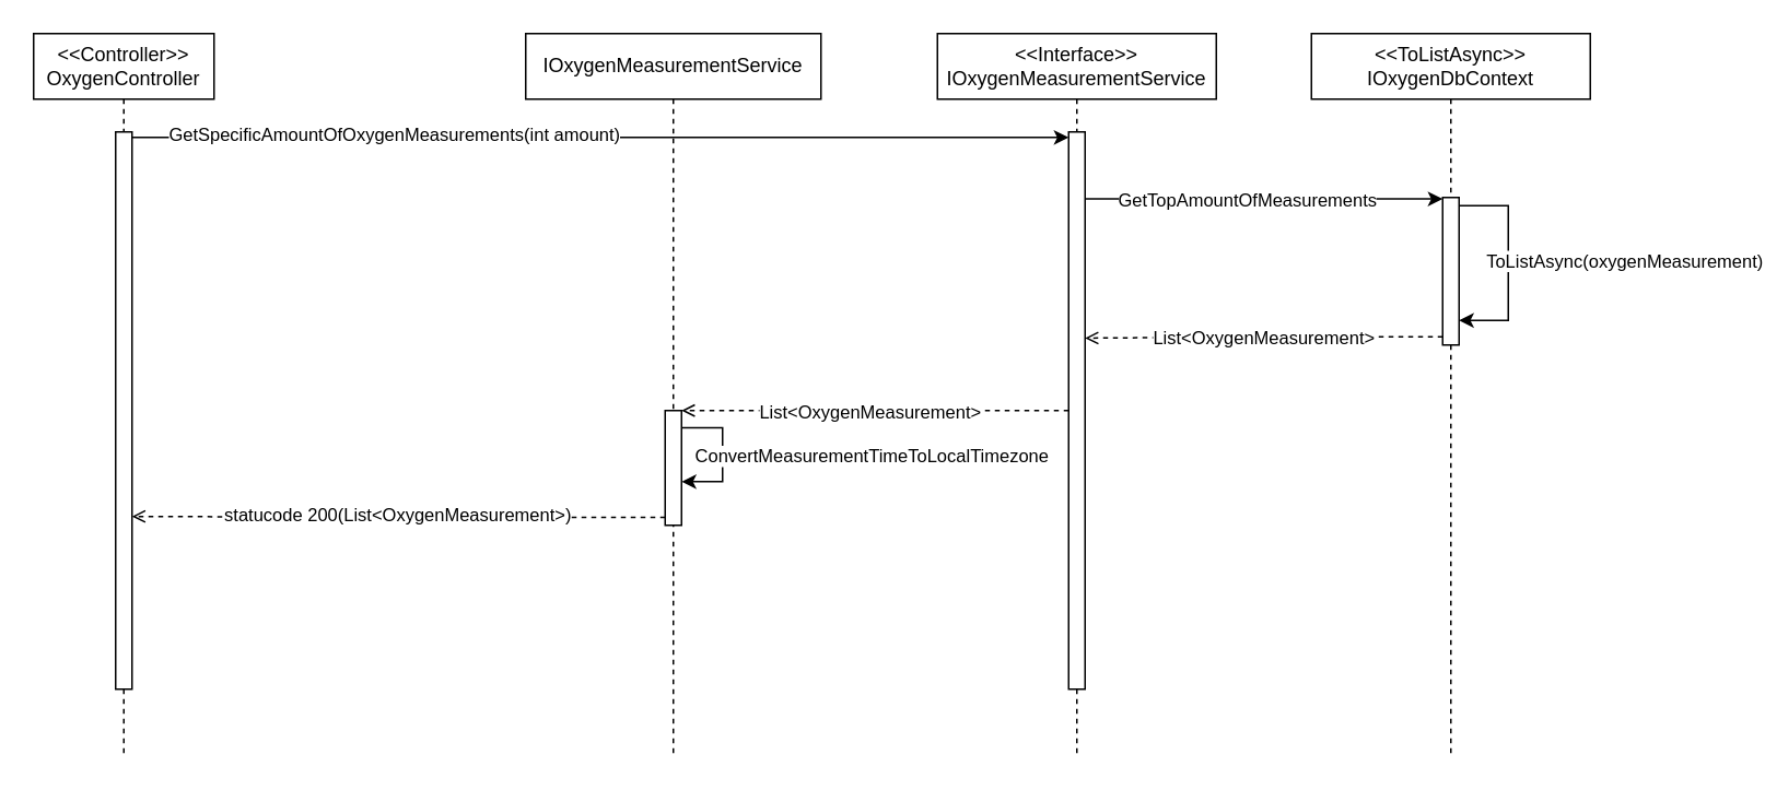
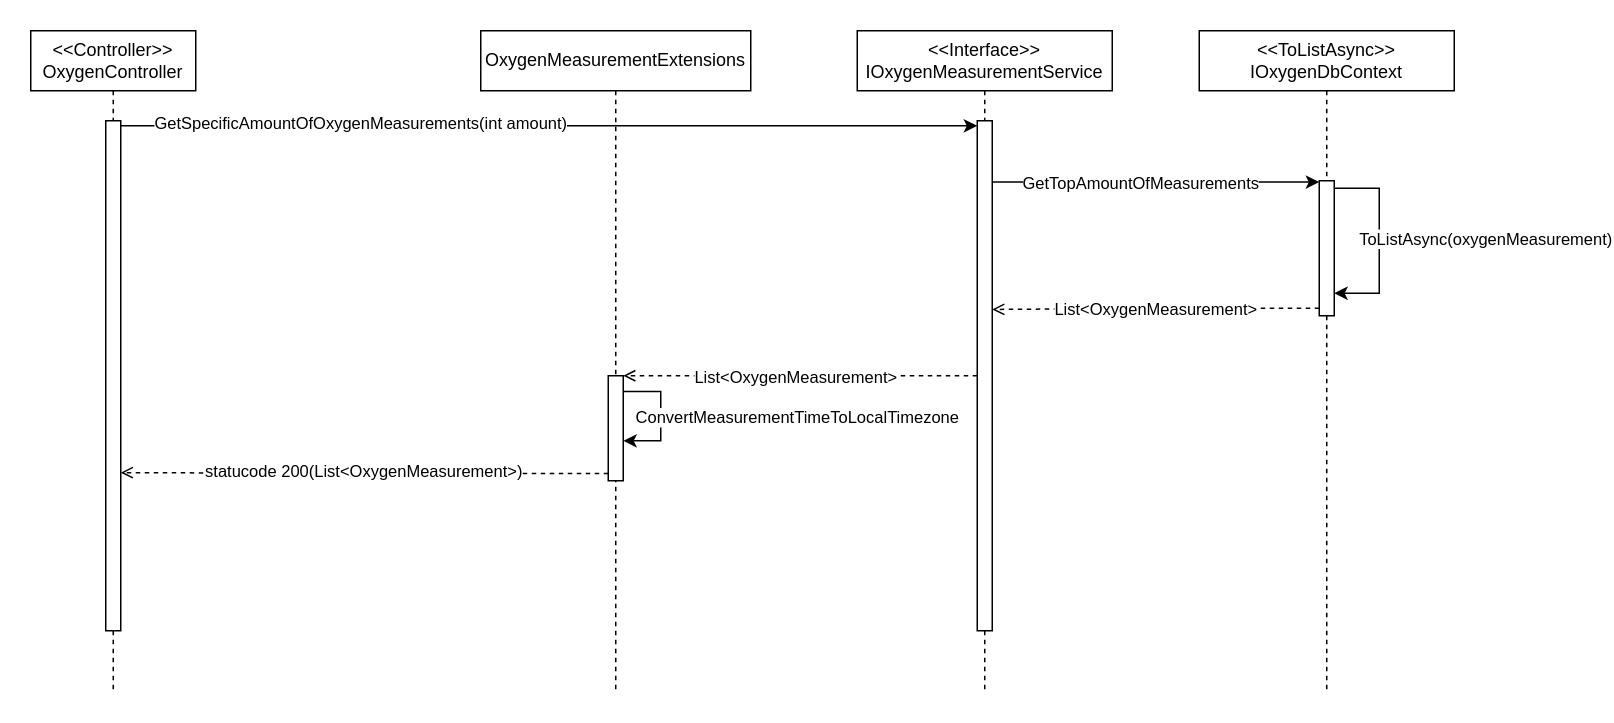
- <mxCell id="14" value="IOxygenMeasurementService" style="shape=umlLifeline;perimeter=lifelinePerimeter;whiteSpace=wrap;html=1;container=0;dropTarget=0;collapsible=0;recursiveResize=0;outlineConnect=0;portConstraint=eastwest;newEdgeStyle={&quot;edgeStyle&quot;:&quot;elbowEdgeStyle&quot;,&quot;elbow&quot;:&quot;vertical&quot;,&quot;curved&quot;:0,&quot;rounded&quot;:0};" vertex="1" parent="1"><mxGeometry x="320" y="20" width="180" height="440" as="geometry" /></mxCell>
+ <mxCell id="14" value="OxygenMeasurementExtensions" style="shape=umlLifeline;perimeter=lifelinePerimeter;whiteSpace=wrap;html=1;container=0;dropTarget=0;collapsible=0;recursiveResize=0;outlineConnect=0;portConstraint=eastwest;newEdgeStyle={&quot;edgeStyle&quot;:&quot;elbowEdgeStyle&quot;,&quot;elbow&quot;:&quot;vertical&quot;,&quot;curved&quot;:0,&quot;rounded&quot;:0};" vertex="1" parent="1"><mxGeometry x="320" y="20" width="180" height="440" as="geometry" /></mxCell>
